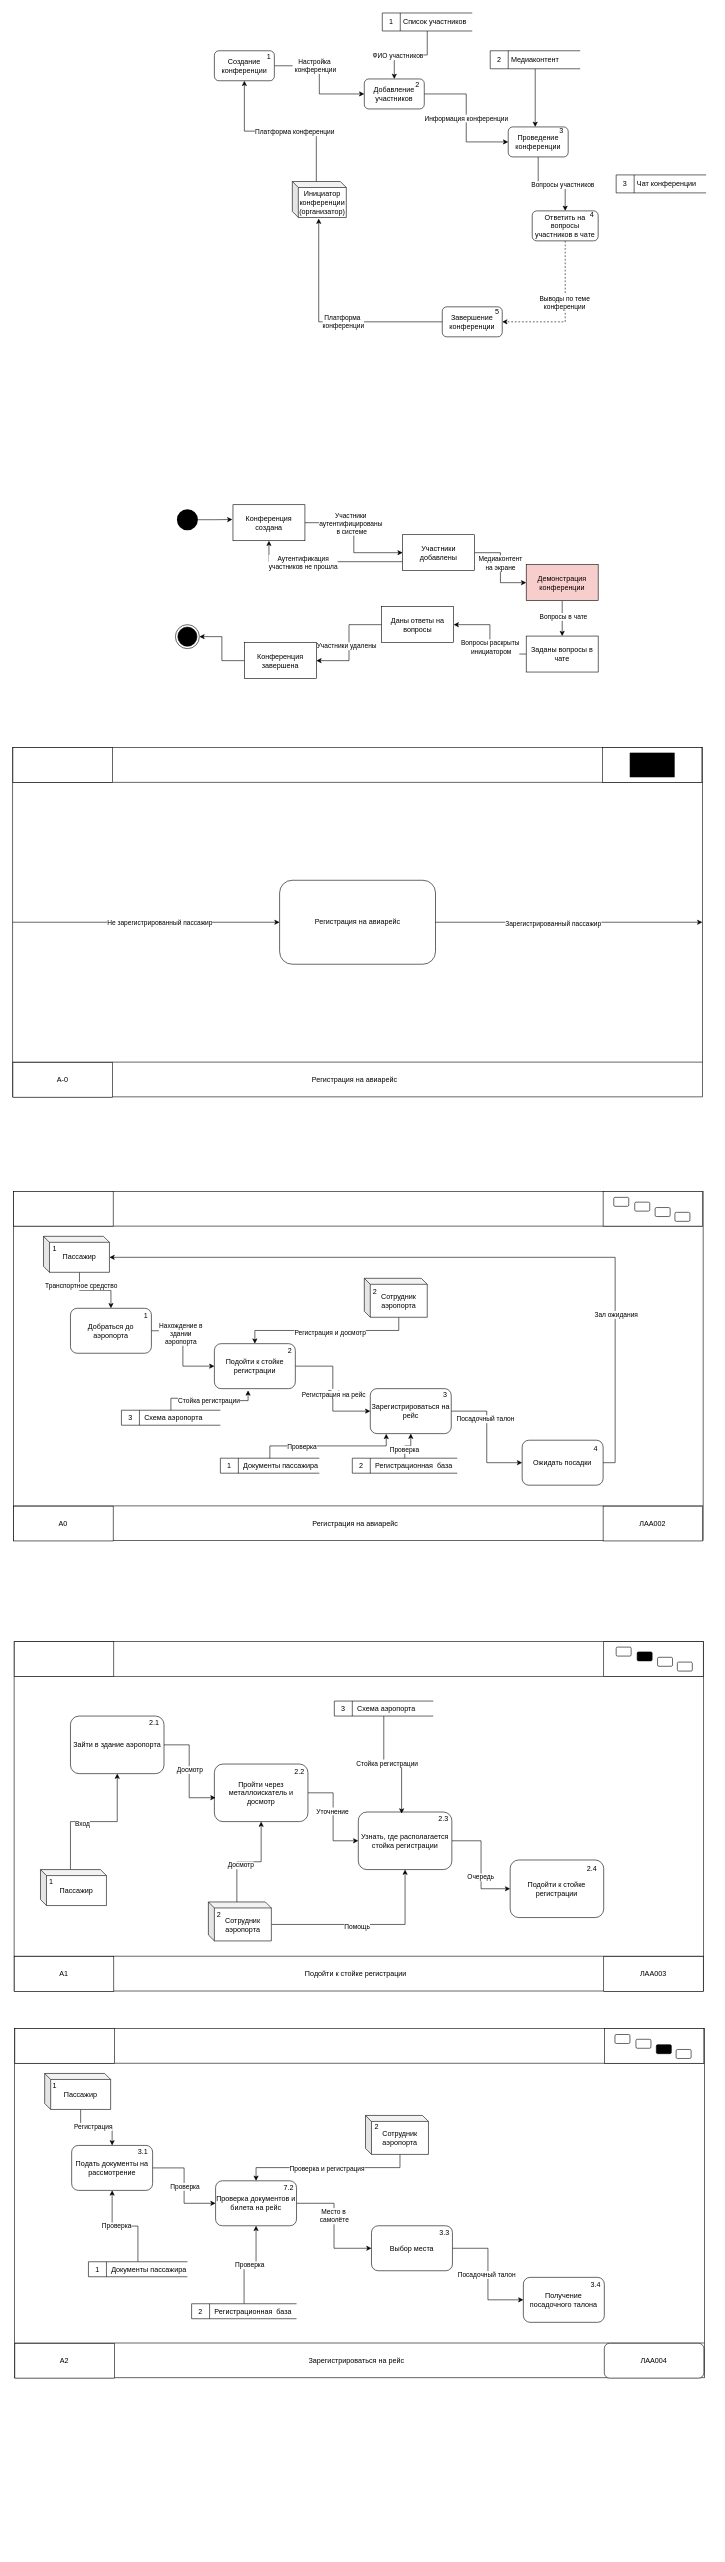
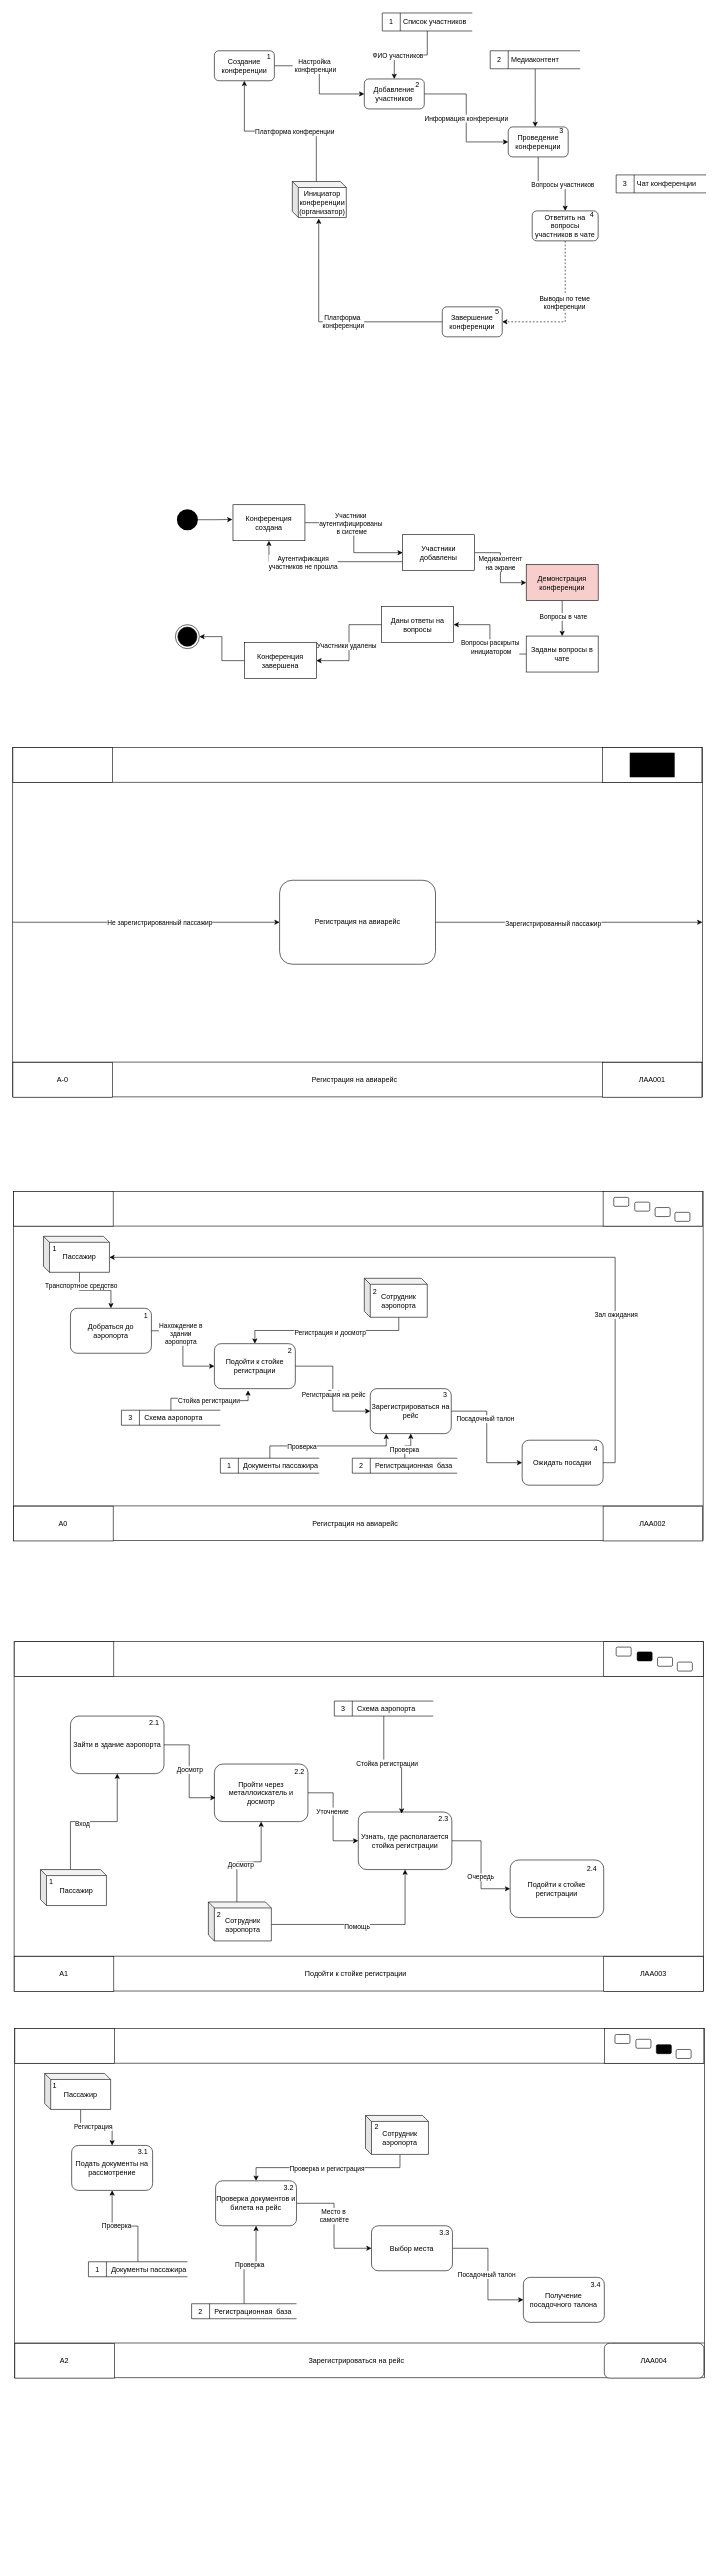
+ <mxCell id="56" value="ЛАА001" style="html=1;dashed=0;whiteSpace=wrap;" vertex="1" parent="53"><mxGeometry x="983.25" y="525" width="166" height="58" as="geometry" /></mxCell>
- <mxCell id="157" style="edgeStyle=orthogonalEdgeStyle;rounded=0;orthogonalLoop=1;jettySize=auto;html=1;exitX=1;exitY=0.5;exitDx=0;exitDy=0;" edge="1" parent="150" source="159" target="165"><mxGeometry relative="1" as="geometry" /></mxCell>
- <mxCell id="158" value="Проверка" style="edgeLabel;html=1;align=center;verticalAlign=middle;resizable=0;points=[];" vertex="1" connectable="0" parent="157"><mxGeometry x="0.017" y="1" relative="1" as="geometry"><mxPoint as="offset" /></mxGeometry></mxCell>
- <mxCell id="186" value="7.2" style="text;html=1;align=center;verticalAlign=middle;whiteSpace=wrap;rounded=0;" vertex="1" parent="1"><mxGeometry x="451" y="3632" width="60" height="30" as="geometry" /></mxCell>
+ <mxCell id="186" value="3.2" style="text;html=1;align=center;verticalAlign=middle;whiteSpace=wrap;rounded=0;" vertex="1" parent="1"><mxGeometry x="451" y="3632" width="60" height="30" as="geometry" /></mxCell>
